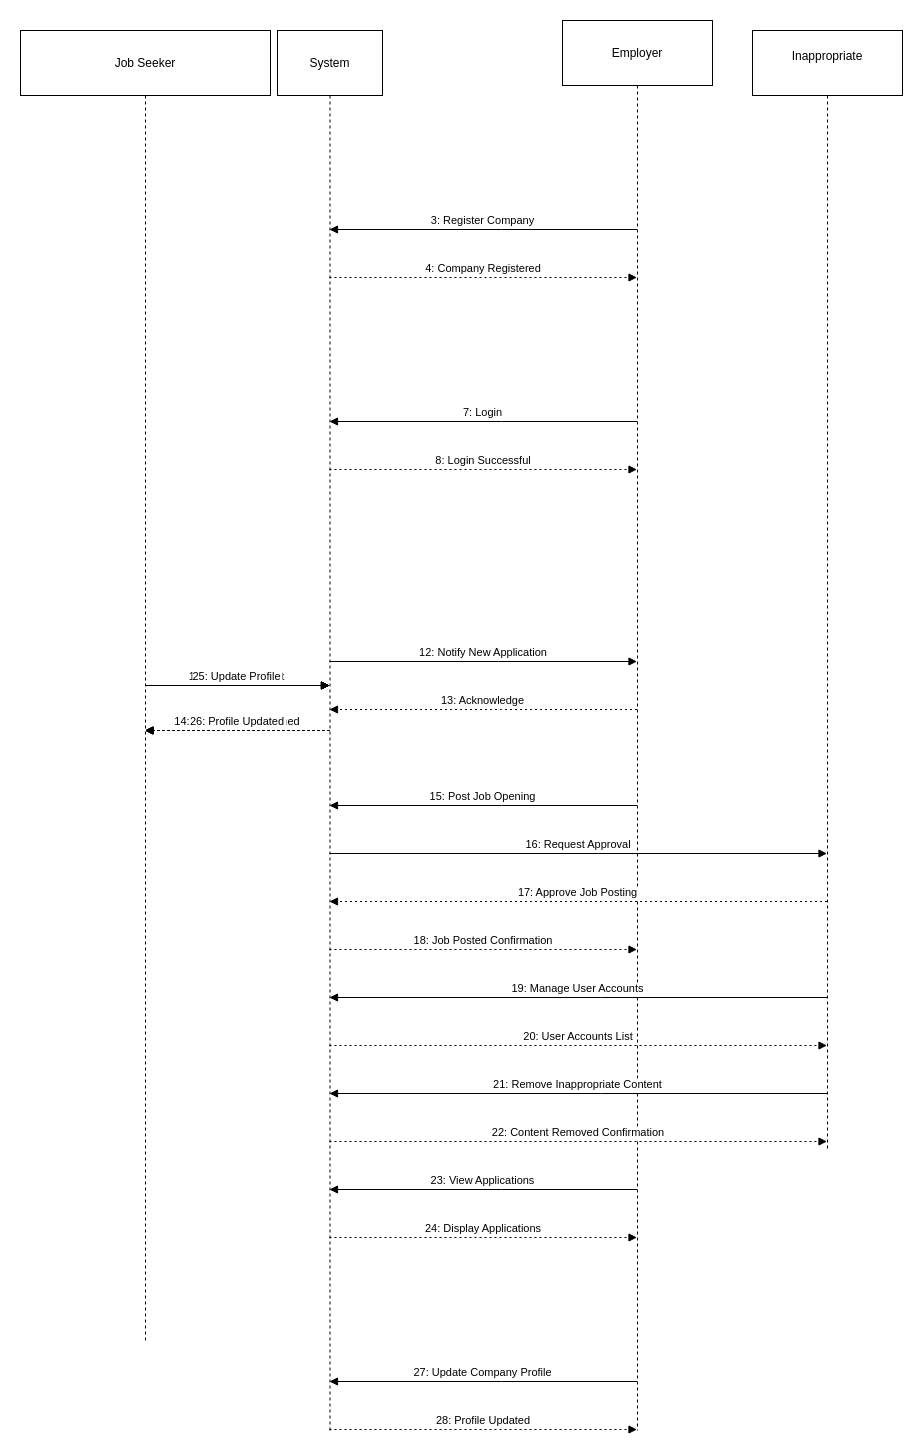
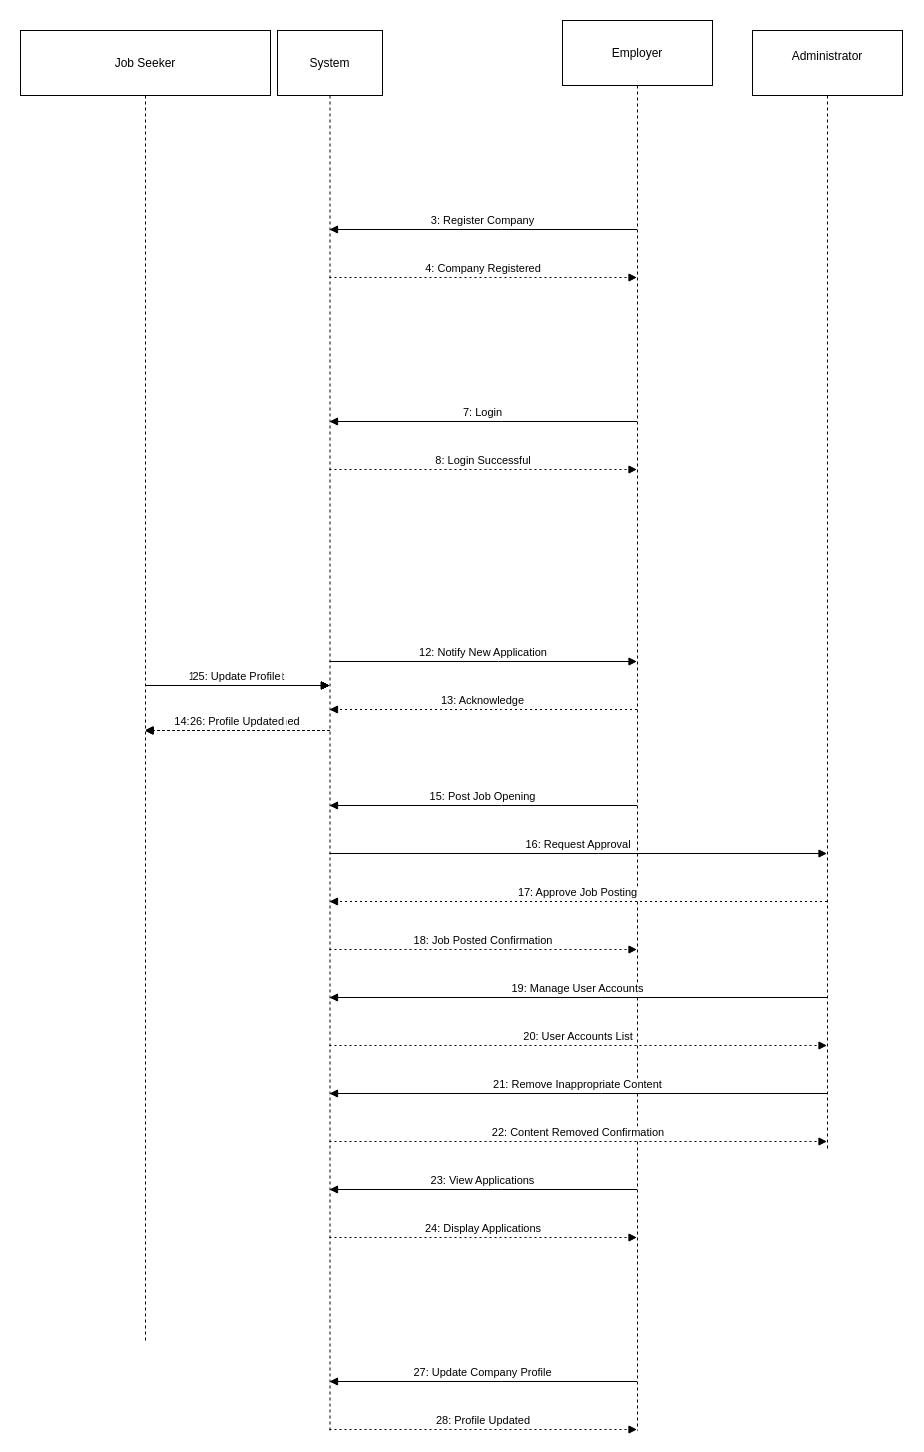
- <mxCell id="5" value="Inappropriate&#10;" style="shape=umlLifeline;perimeter=lifelinePerimeter;whiteSpace=wrap;container=1;dropTarget=0;collapsible=0;recursiveResize=0;outlineConnect=0;portConstraint=eastwest;newEdgeStyle={&quot;edgeStyle&quot;:&quot;elbowEdgeStyle&quot;,&quot;elbow&quot;:&quot;vertical&quot;,&quot;curved&quot;:0,&quot;rounded&quot;:0};size=65;" parent="1" vertex="1"><mxGeometry x="752" y="30" width="150" height="1120" as="geometry" /></mxCell>
+ <mxCell id="5" value="Administrator&#10;" style="shape=umlLifeline;perimeter=lifelinePerimeter;whiteSpace=wrap;container=1;dropTarget=0;collapsible=0;recursiveResize=0;outlineConnect=0;portConstraint=eastwest;newEdgeStyle={&quot;edgeStyle&quot;:&quot;elbowEdgeStyle&quot;,&quot;elbow&quot;:&quot;vertical&quot;,&quot;curved&quot;:0,&quot;rounded&quot;:0};size=65;" parent="1" vertex="1"><mxGeometry x="752" y="30" width="150" height="1120" as="geometry" /></mxCell>
